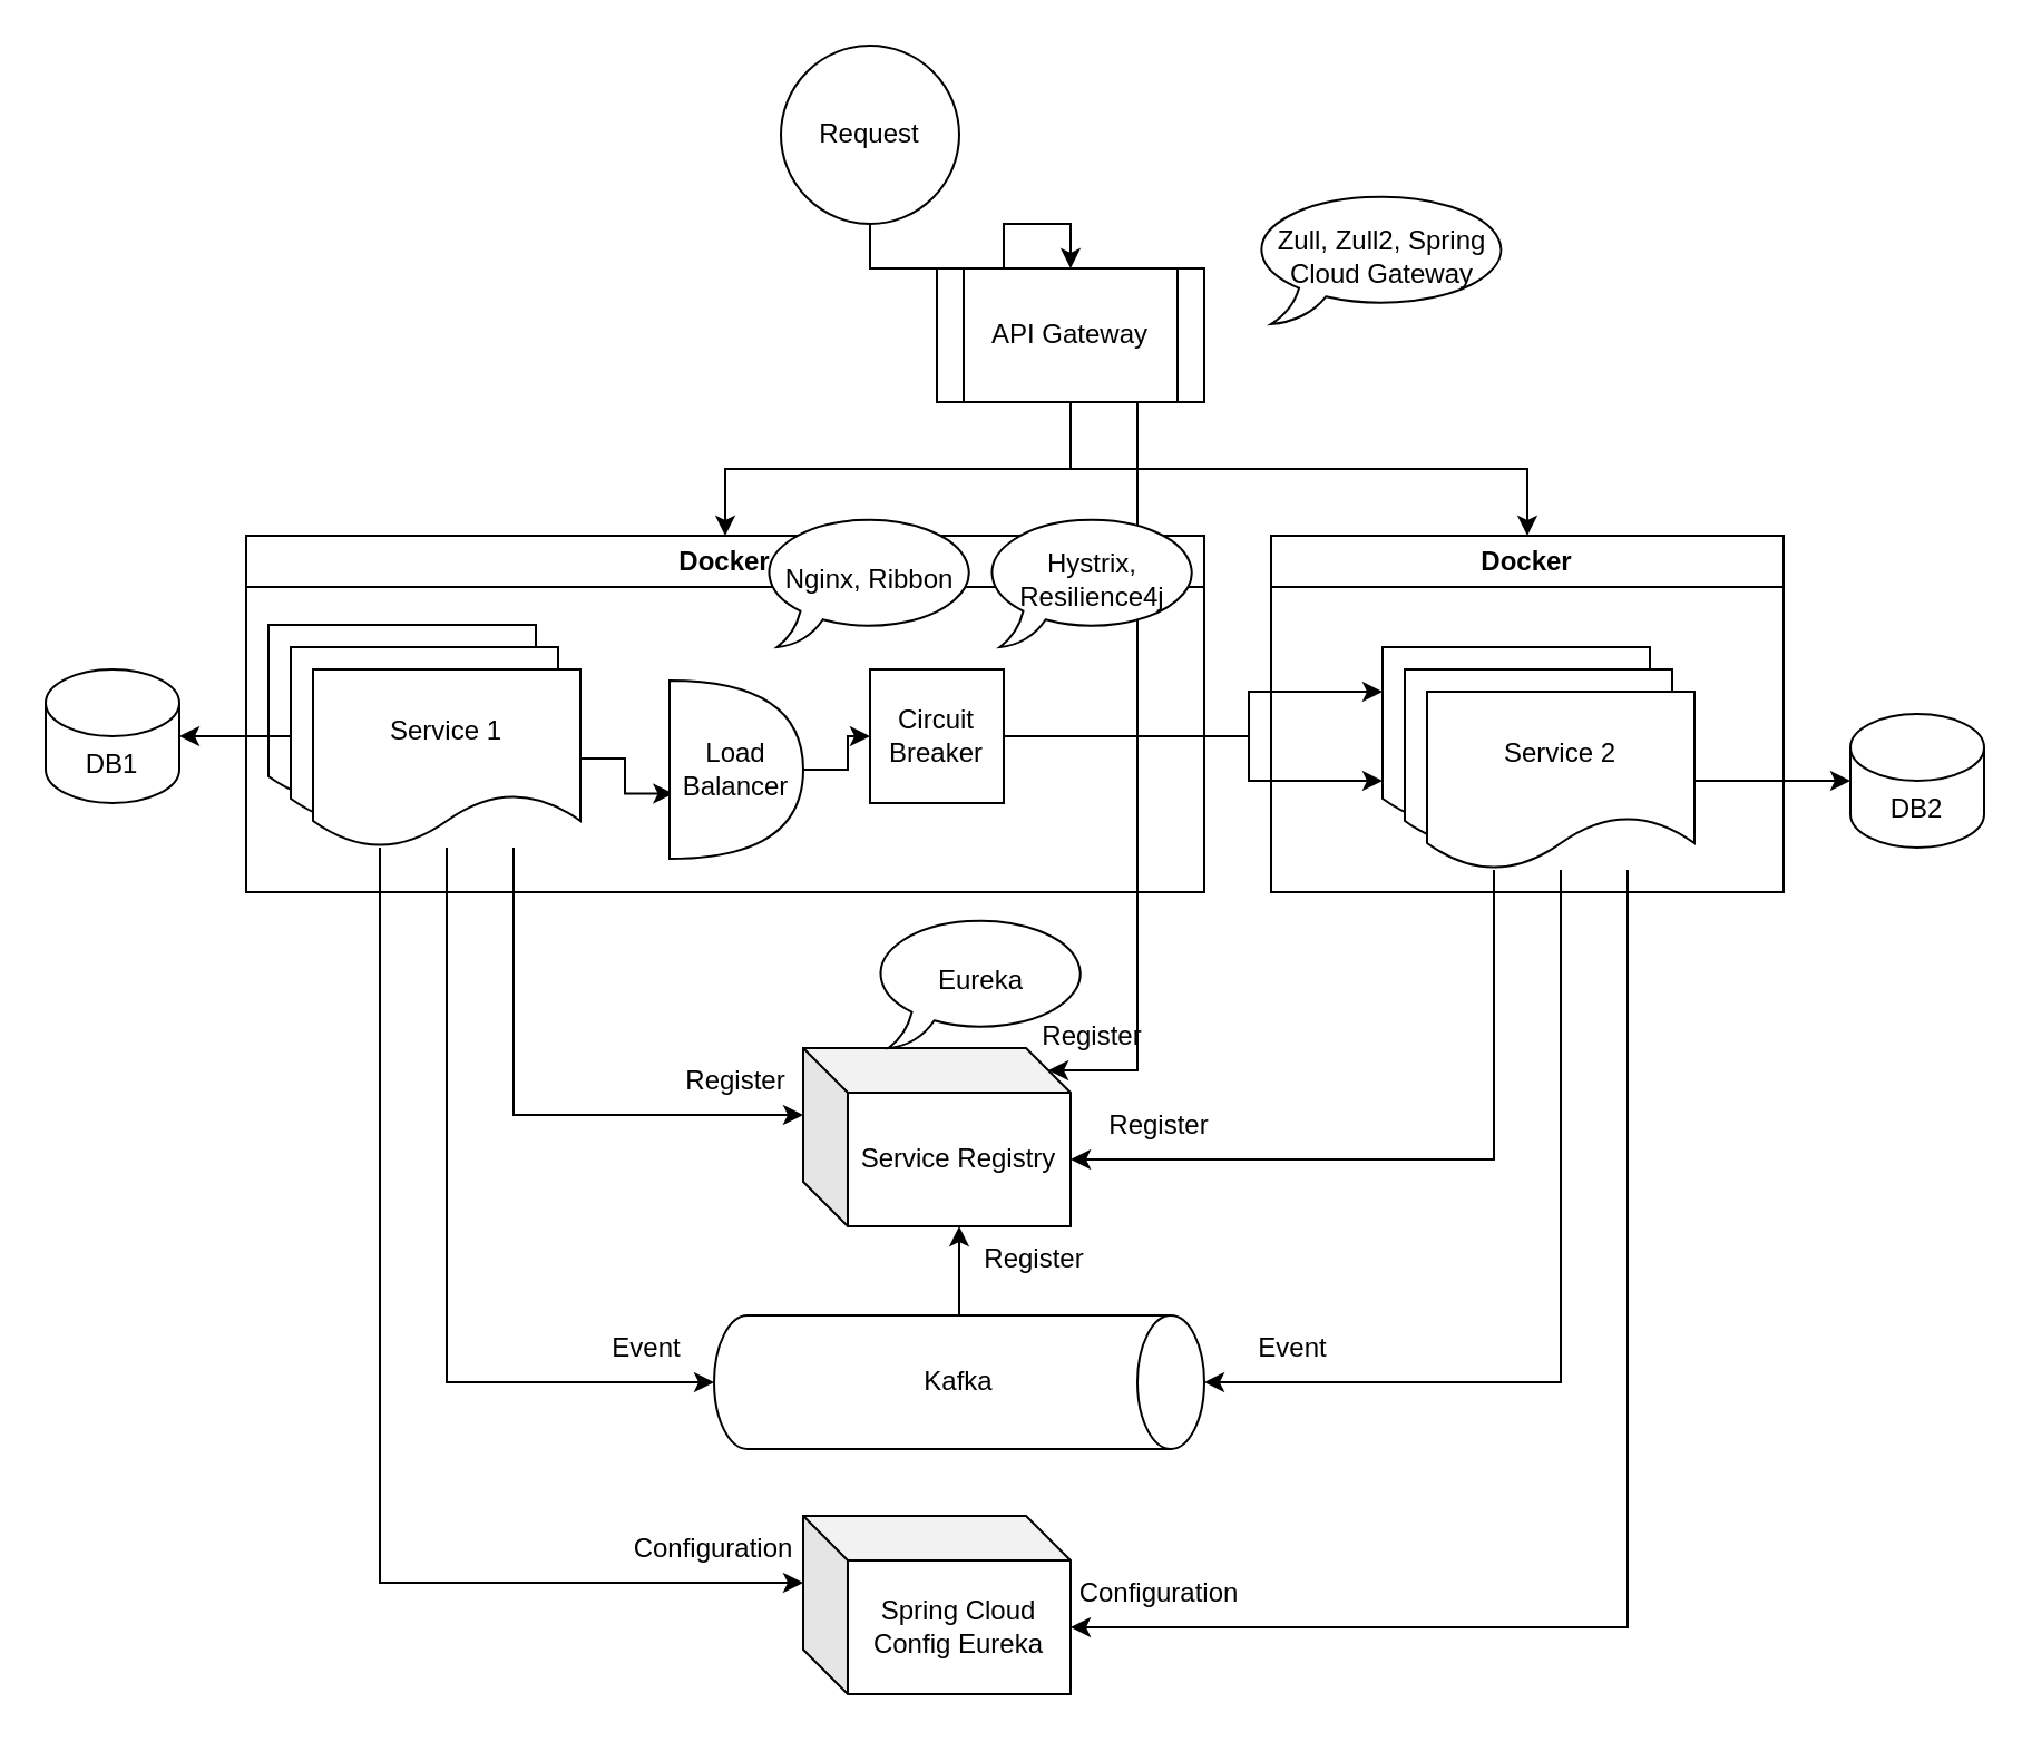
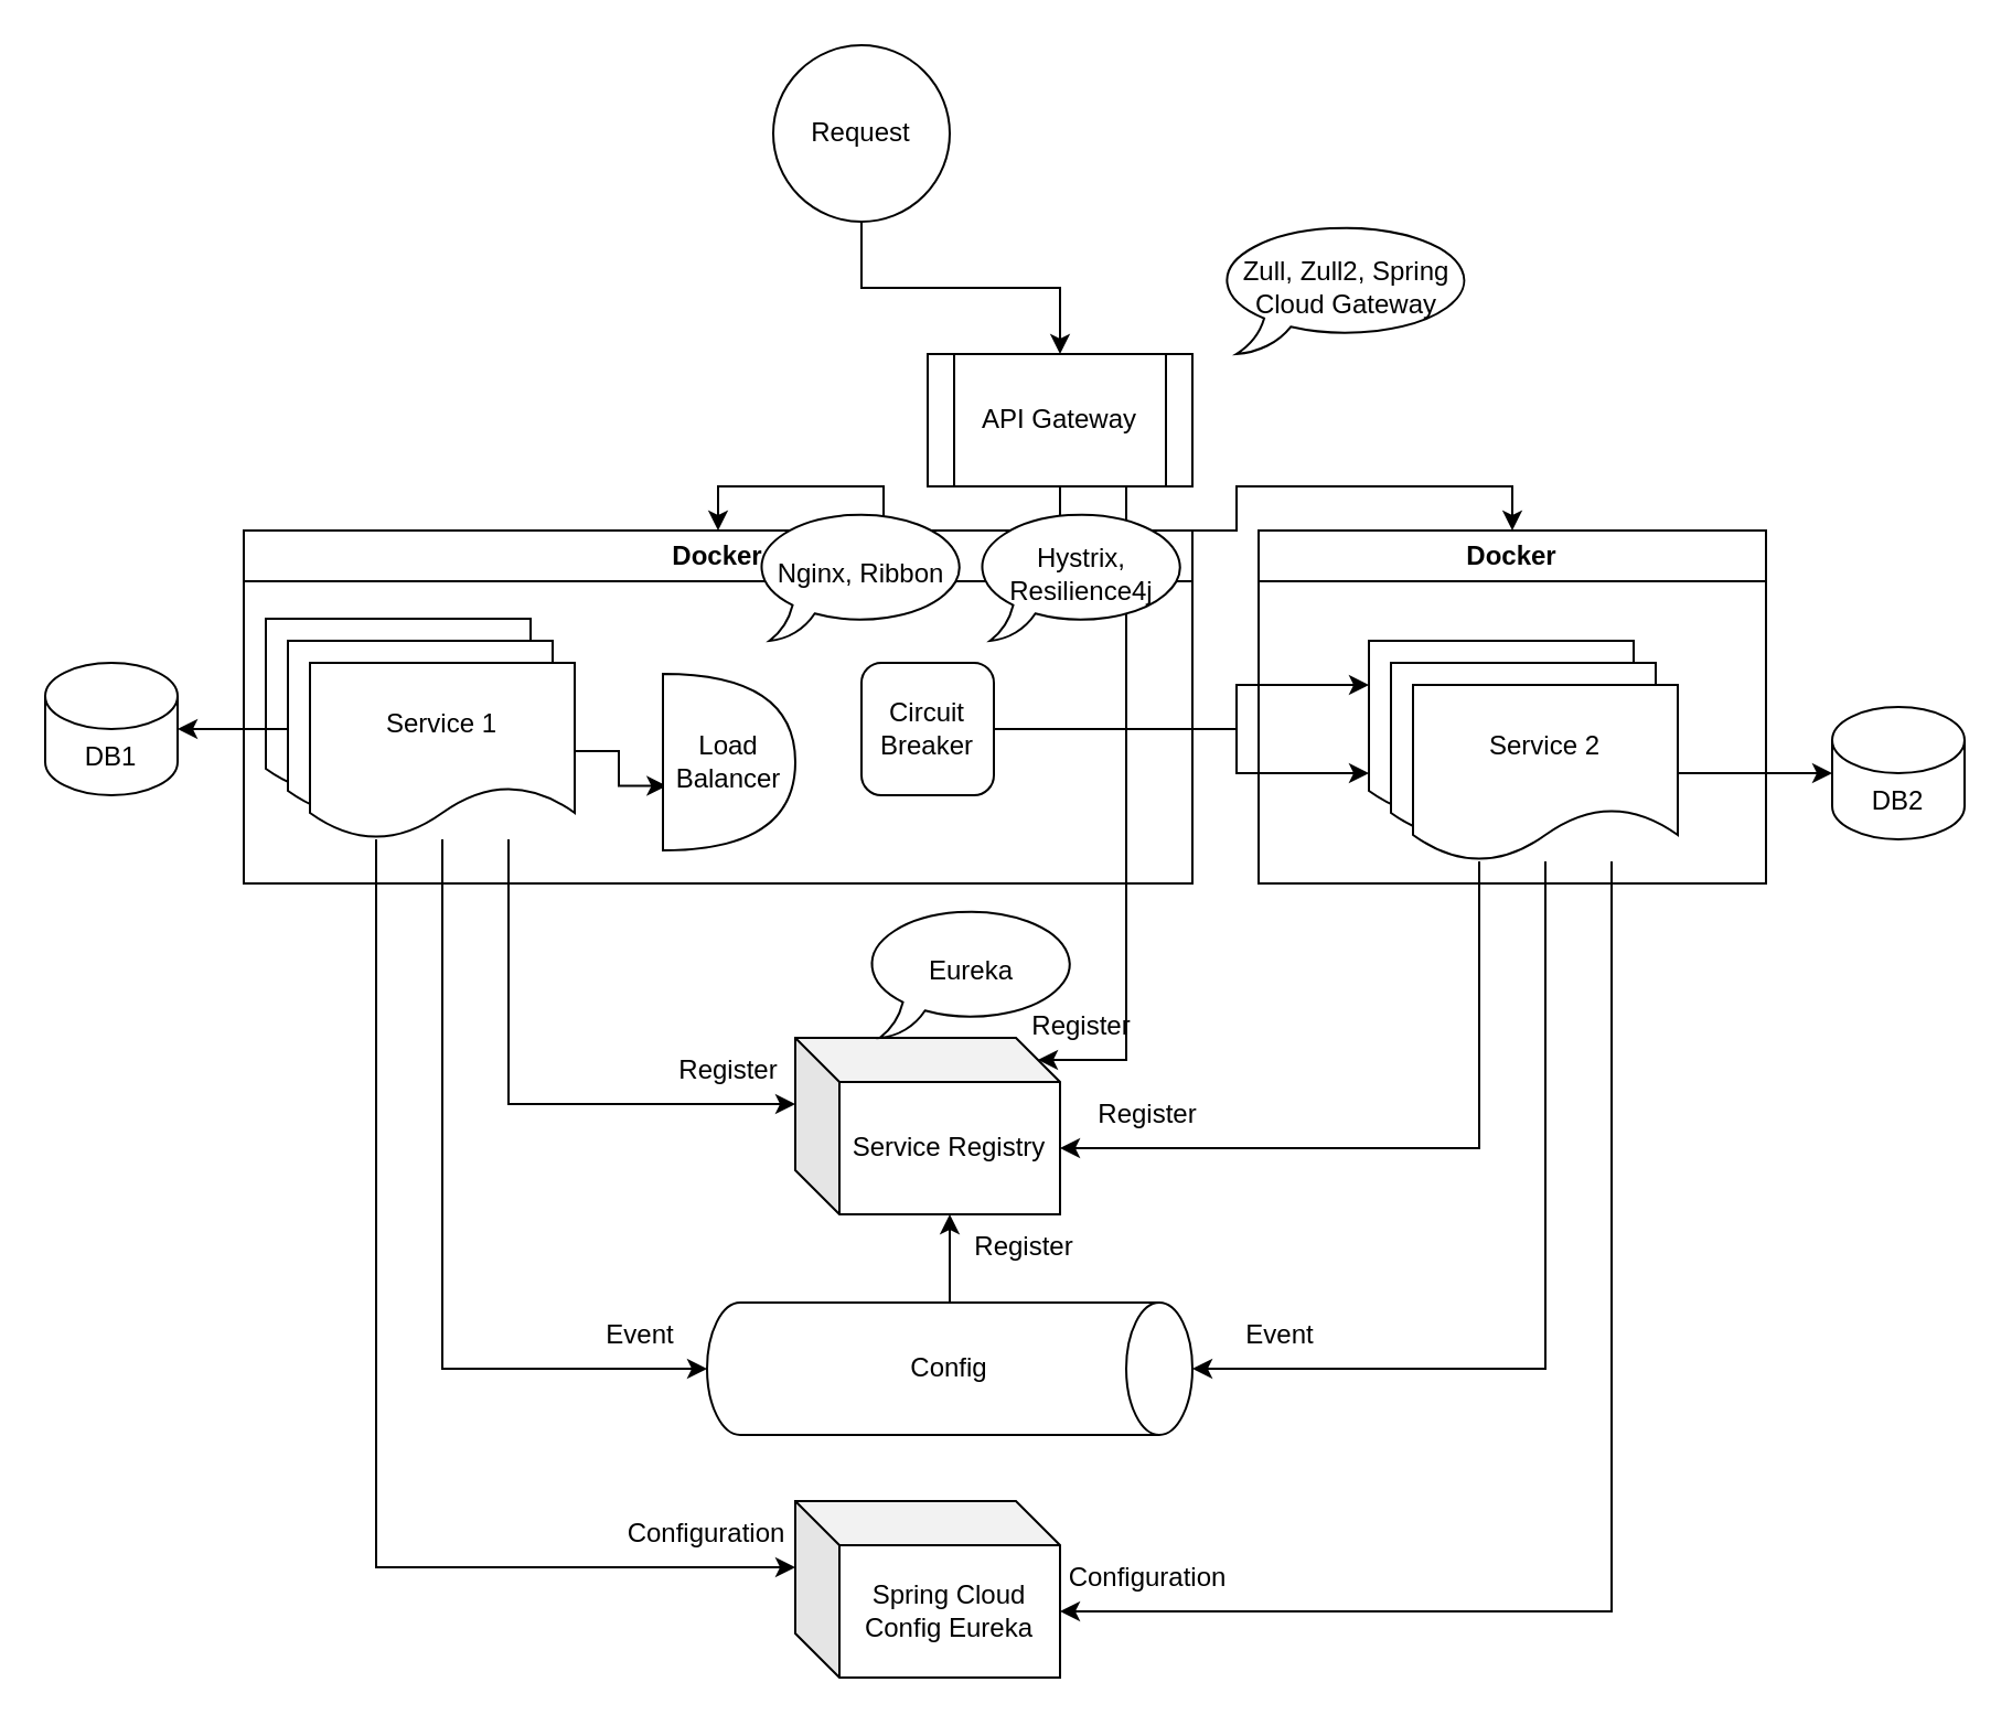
- <mxCell id="47" value="Zull, Zull2, Spring Cloud Gateway" style="whiteSpace=wrap;html=1;shape=mxgraph.basic.oval_callout" vertex="1" parent="1"><mxGeometry x="560" y="85" width="120" height="60" as="geometry" /></mxCell>
+ <mxCell id="47" value="Zull, Zull2, Spring Cloud Gateway" style="whiteSpace=wrap;html=1;shape=mxgraph.basic.oval_callout" vertex="1" parent="1"><mxGeometry x="550" y="100" width="120" height="60" as="geometry" /></mxCell>
- <mxCell id="7" value="API Gateway" style="shape=process;whiteSpace=wrap;html=1;backgroundOutline=1;" vertex="1" parent="1"><mxGeometry x="420" y="120" width="120" height="60" as="geometry" /></mxCell>
+ <mxCell id="7" value="API Gateway" style="shape=process;whiteSpace=wrap;html=1;backgroundOutline=1;" vertex="1" parent="1"><mxGeometry x="420" y="160" width="120" height="60" as="geometry" /></mxCell>
- <mxCell id="27" value="Circuit Breaker" style="rounded=0;whiteSpace=wrap;html=1;" vertex="1" parent="26"><mxGeometry x="280" y="60" width="60" height="60" as="geometry" /></mxCell>
+ <mxCell id="27" value="Circuit Breaker" style="whiteSpace=wrap;html=1;rounded=1;" vertex="1" parent="26"><mxGeometry x="280" y="60" width="60" height="60" as="geometry" /></mxCell>
- <mxCell id="23" style="edgeStyle=orthogonalEdgeStyle;rounded=0;orthogonalLoop=1;jettySize=auto;html=1;exitX=1;exitY=0.5;exitDx=0;exitDy=0;exitPerimeter=0;" edge="1" parent="1" source="24" target="27"><mxGeometry relative="1" as="geometry" /></mxCell>
- <mxCell id="35" value="Kafka" style="text;html=1;strokeColor=none;fillColor=none;align=center;verticalAlign=middle;whiteSpace=wrap;rounded=0;" vertex="1" parent="1"><mxGeometry x="400" y="605" width="60" height="30" as="geometry" /></mxCell>
+ <mxCell id="35" value="Config" style="text;html=1;strokeColor=none;fillColor=none;align=center;verticalAlign=middle;whiteSpace=wrap;rounded=0;" vertex="1" parent="1"><mxGeometry x="400" y="605" width="60" height="30" as="geometry" /></mxCell>
